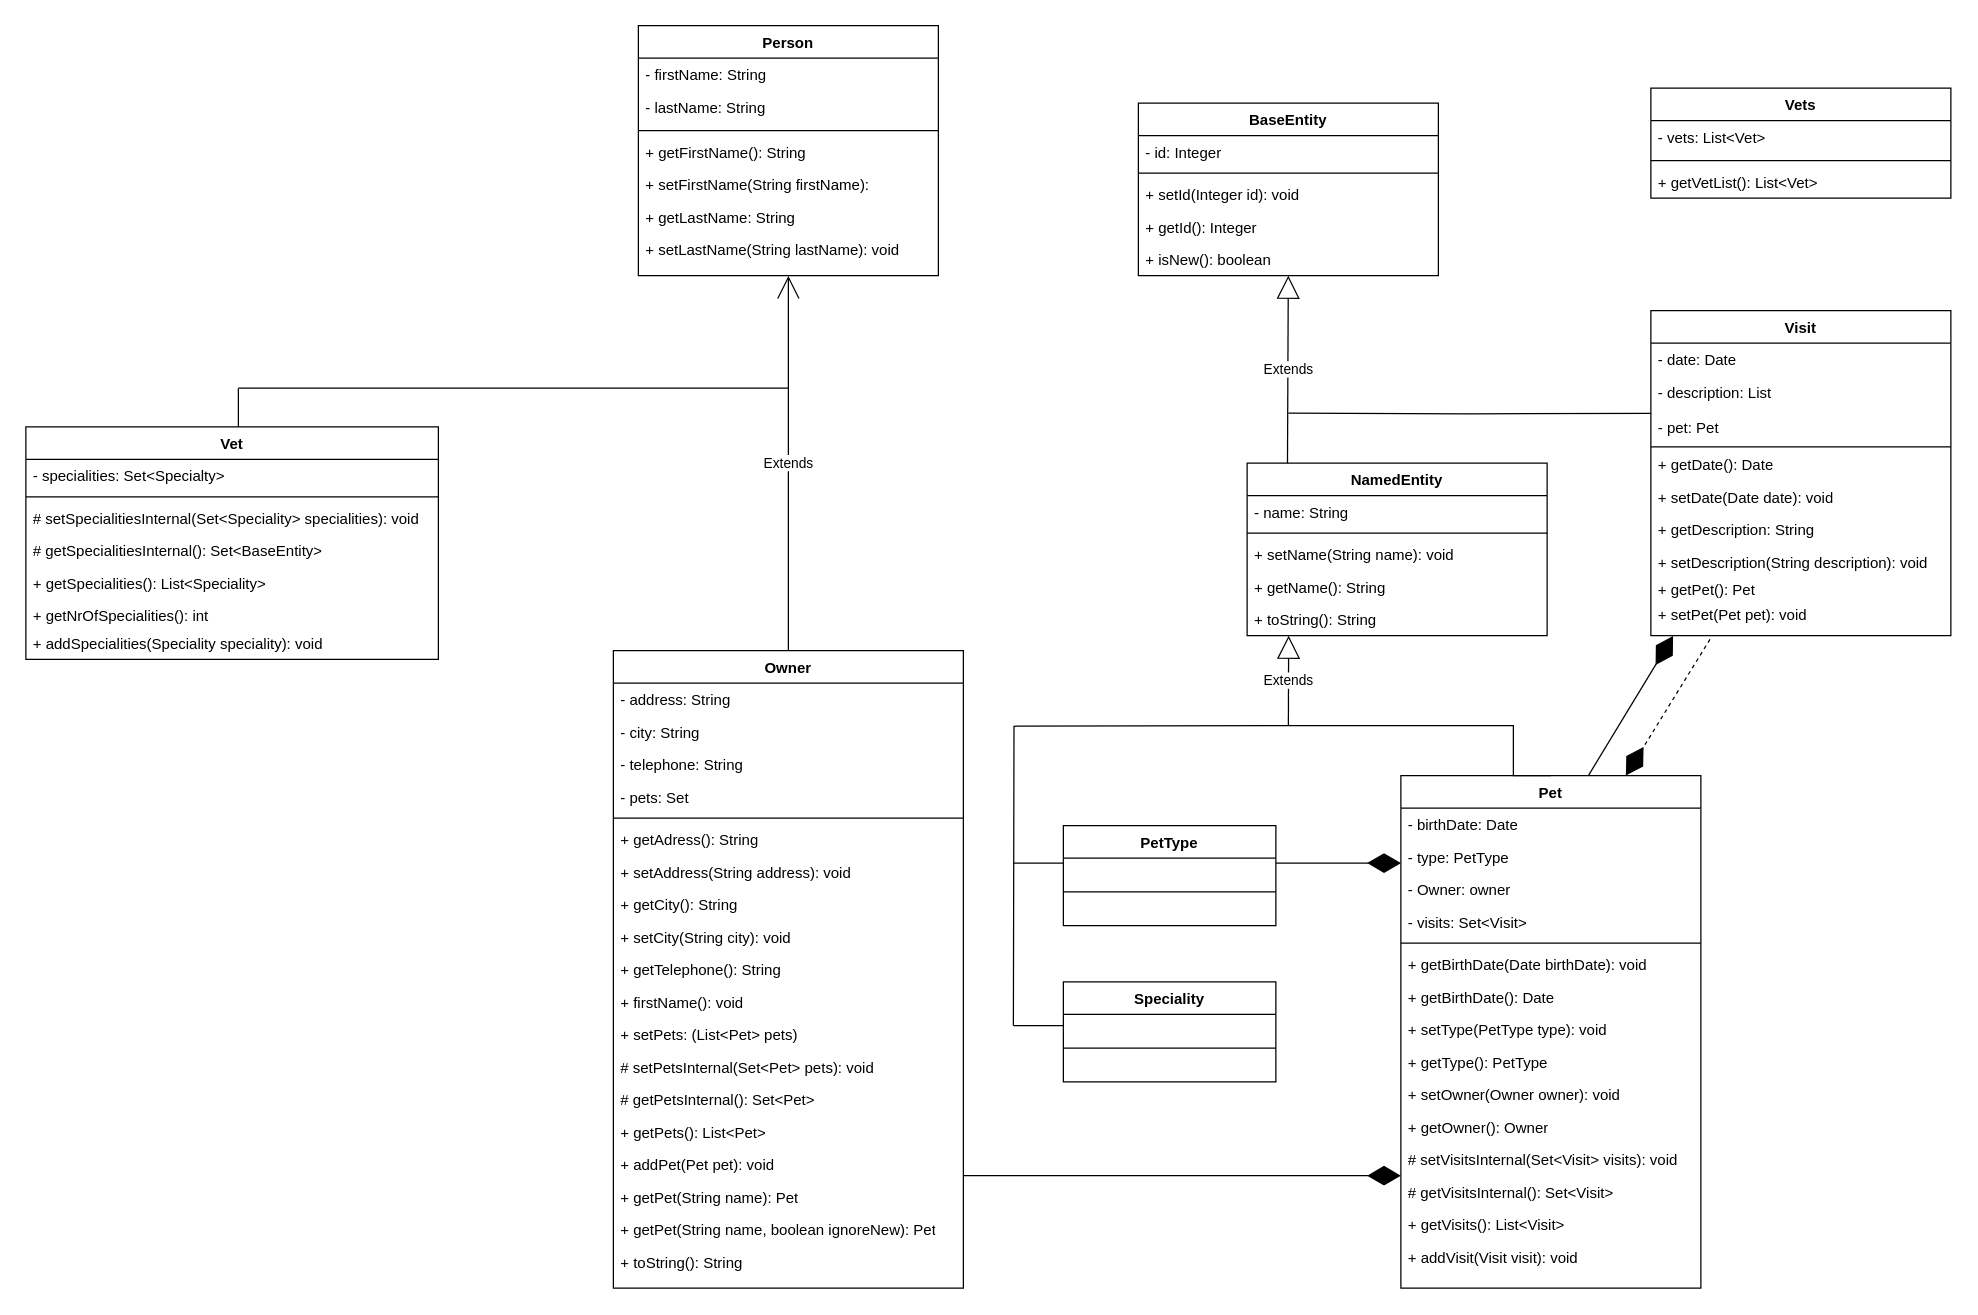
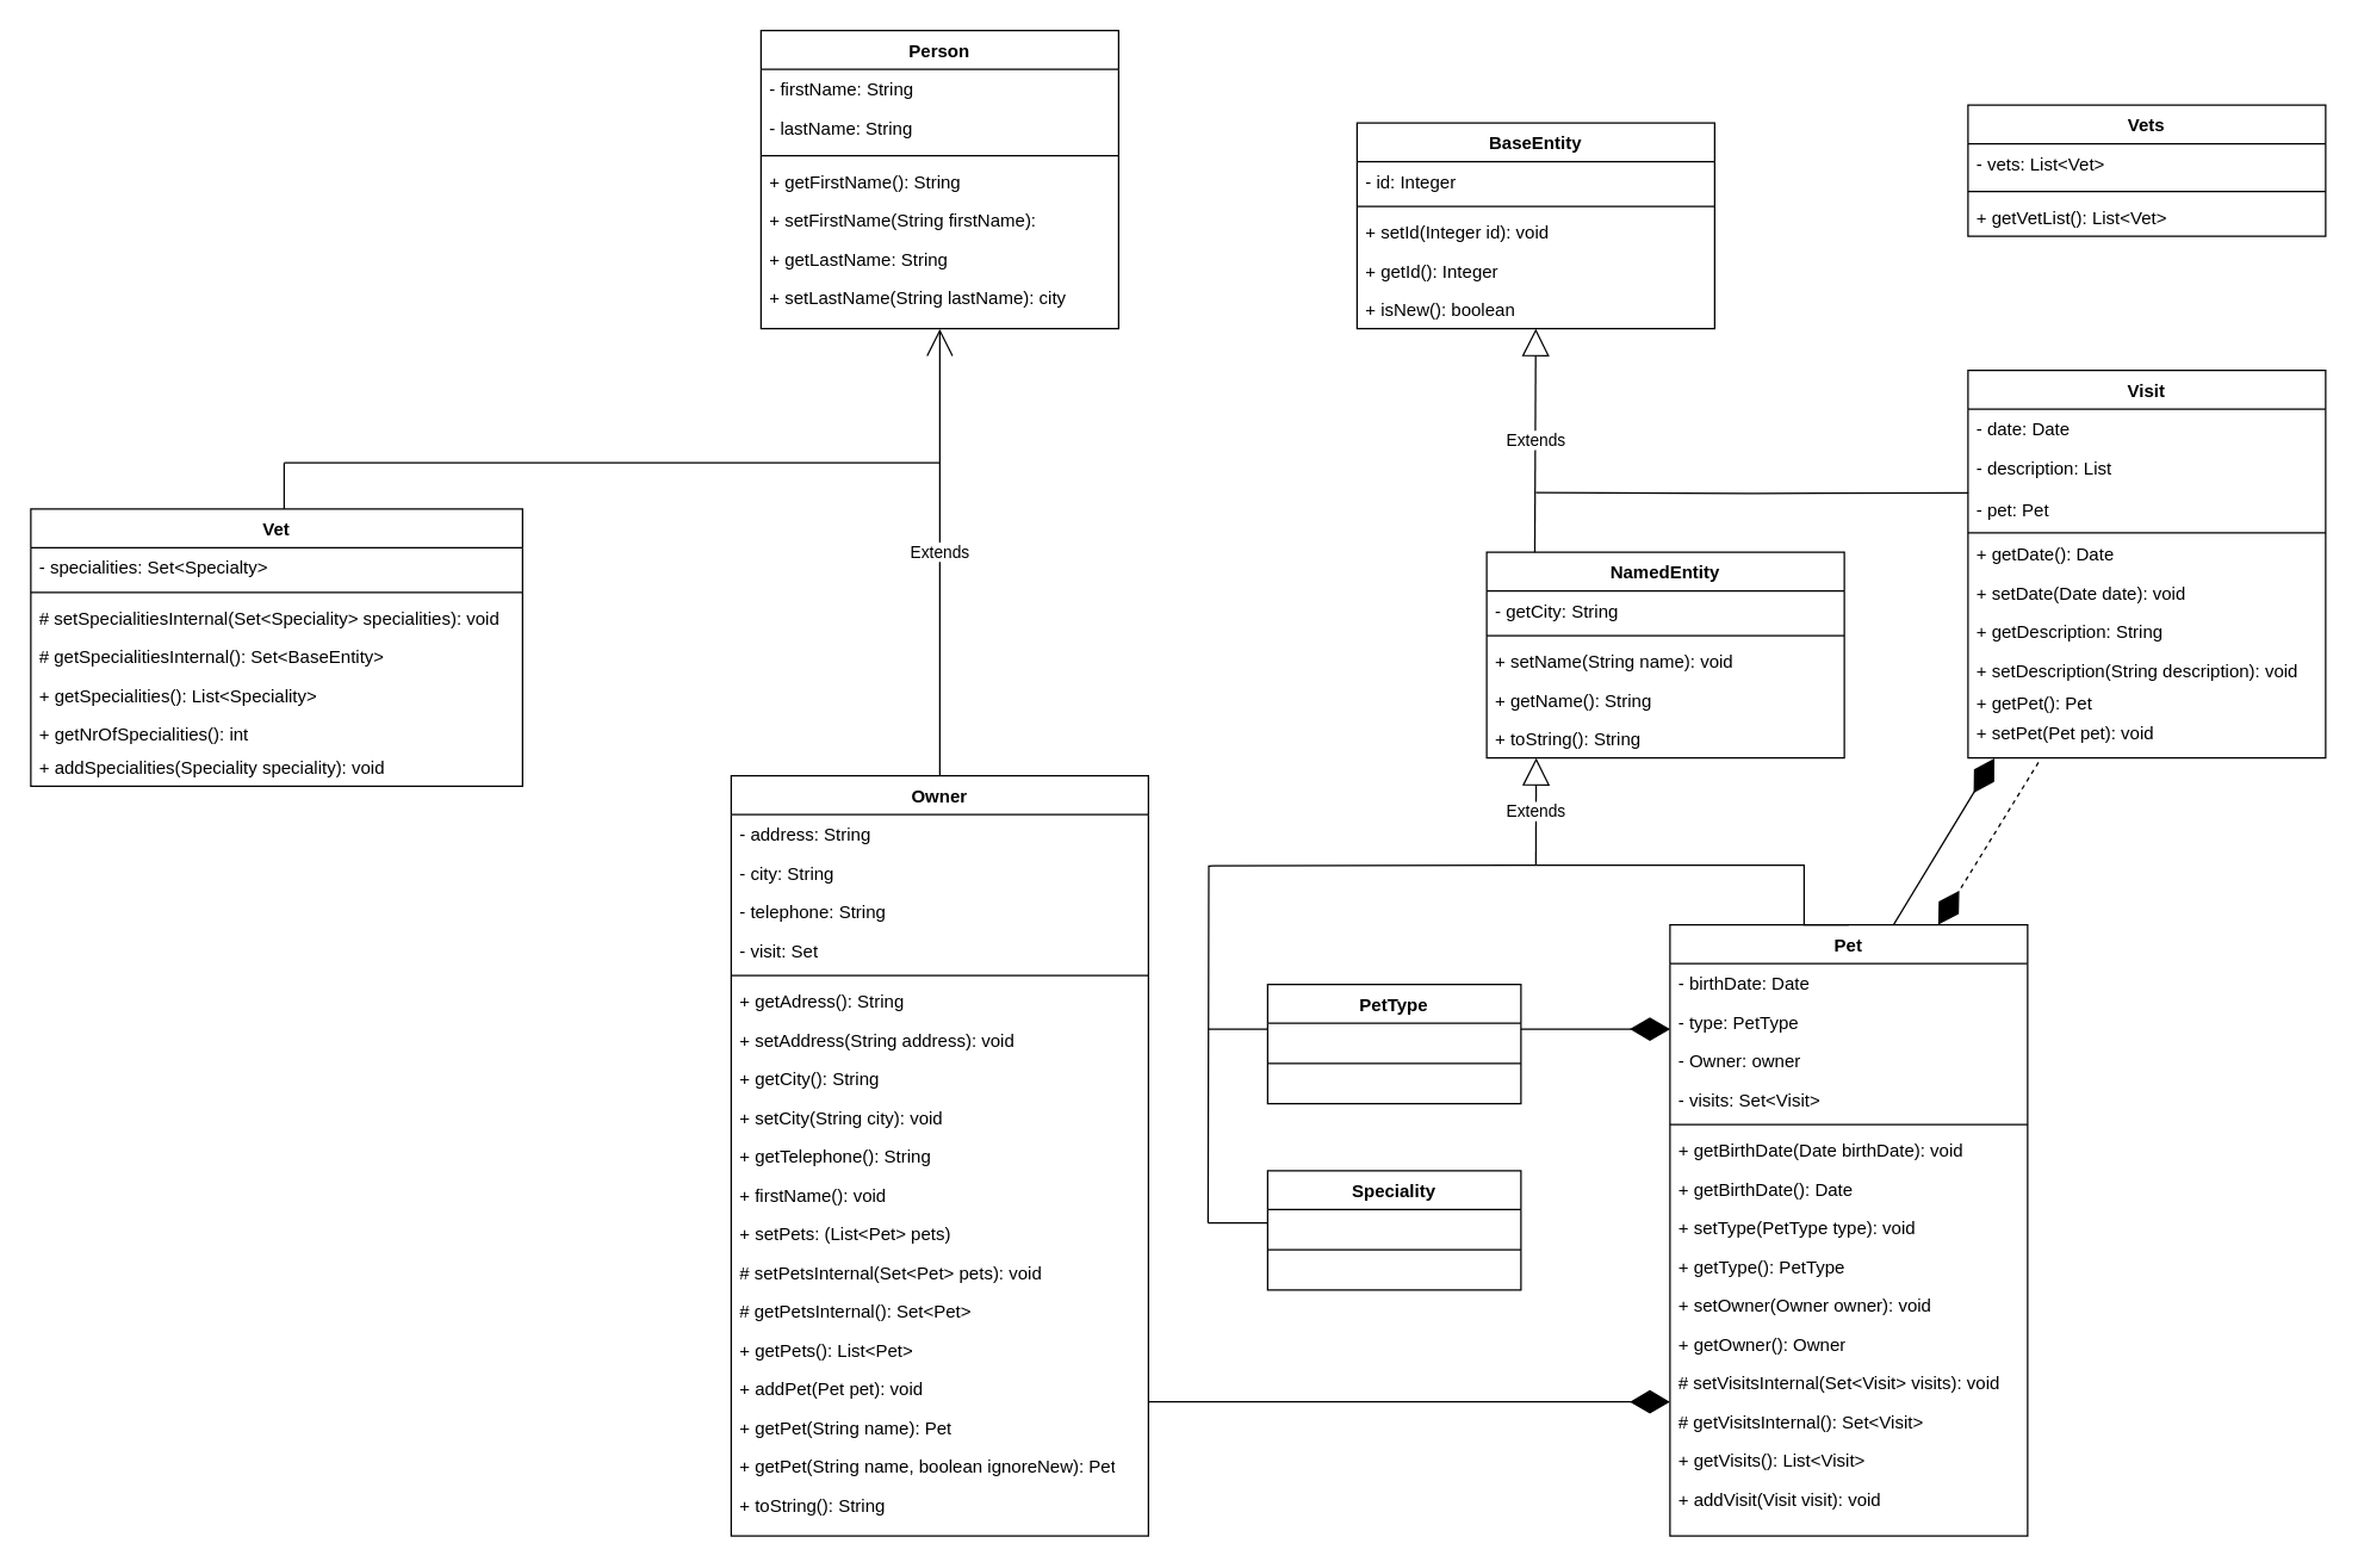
- <mxCell id="29" value="+ setLastName(String lastName): void&amp;nbsp;" style="text;strokeColor=none;fillColor=none;align=left;verticalAlign=top;spacingLeft=4;spacingRight=4;overflow=hidden;rotatable=0;points=[[0,0.5],[1,0.5]];portConstraint=eastwest;whiteSpace=wrap;html=1;" parent="22" vertex="1"><mxGeometry y="166" width="240" height="34" as="geometry" /></mxCell>
+ <mxCell id="29" value="+ setLastName(String lastName): city&amp;nbsp;" style="text;strokeColor=none;fillColor=none;align=left;verticalAlign=top;spacingLeft=4;spacingRight=4;overflow=hidden;rotatable=0;points=[[0,0.5],[1,0.5]];portConstraint=eastwest;whiteSpace=wrap;html=1;" parent="22" vertex="1"><mxGeometry y="166" width="240" height="34" as="geometry" /></mxCell>
- <mxCell id="49" value="- name: String" style="text;strokeColor=none;fillColor=none;align=left;verticalAlign=top;spacingLeft=4;spacingRight=4;overflow=hidden;rotatable=0;points=[[0,0.5],[1,0.5]];portConstraint=eastwest;whiteSpace=wrap;html=1;" vertex="1" parent="48"><mxGeometry y="26" width="240" height="26" as="geometry" /></mxCell>
+ <mxCell id="49" value="- getCity: String" style="text;strokeColor=none;fillColor=none;align=left;verticalAlign=top;spacingLeft=4;spacingRight=4;overflow=hidden;rotatable=0;points=[[0,0.5],[1,0.5]];portConstraint=eastwest;whiteSpace=wrap;html=1;" vertex="1" parent="48"><mxGeometry y="26" width="240" height="26" as="geometry" /></mxCell>
- <mxCell id="6" value="- pets: Set" style="text;strokeColor=none;fillColor=none;align=left;verticalAlign=top;spacingLeft=4;spacingRight=4;overflow=hidden;rotatable=0;points=[[0,0.5],[1,0.5]];portConstraint=eastwest;whiteSpace=wrap;html=1;" parent="2" vertex="1"><mxGeometry y="104" width="280" height="26" as="geometry" /></mxCell>
+ <mxCell id="6" value="- visit: Set" style="text;strokeColor=none;fillColor=none;align=left;verticalAlign=top;spacingLeft=4;spacingRight=4;overflow=hidden;rotatable=0;points=[[0,0.5],[1,0.5]];portConstraint=eastwest;whiteSpace=wrap;html=1;" parent="2" vertex="1"><mxGeometry y="104" width="280" height="26" as="geometry" /></mxCell>
